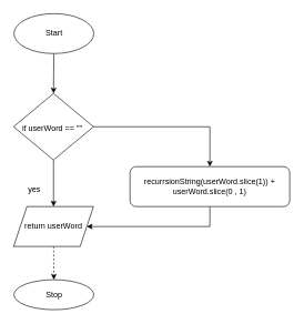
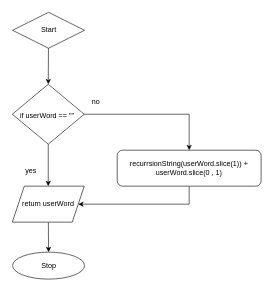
- <mxCell id="3" value="Start" style="ellipse;whiteSpace=wrap;html=1;" parent="1" vertex="1"><mxGeometry x="20.5" y="20" width="120" height="60" as="geometry" /></mxCell>
+ <mxCell id="3" value="Start" style="rhombus;whiteSpace=wrap;html=1;" parent="1" vertex="1"><mxGeometry x="20.5" y="20" width="120" height="60" as="geometry" /></mxCell>
+ <mxCell id="8" value="no" style="text;html=1;align=center;verticalAlign=middle;resizable=0;points=[];autosize=1;strokeColor=none;fillColor=none;fontSize=12;" parent="1" vertex="1"><mxGeometry x="144.39" y="160" width="30" height="20" as="geometry" /></mxCell>
- <mxCell id="10" style="edgeStyle=none;html=1;entryX=0.5;entryY=0;entryDx=0;entryDy=0;dashed=1;" edge="1" parent="1" source="11" target="4"><mxGeometry relative="1" as="geometry" /></mxCell>
+ <mxCell id="10" style="edgeStyle=none;html=1;entryX=0.5;entryY=0;entryDx=0;entryDy=0;" edge="1" parent="1" source="11" target="4"><mxGeometry relative="1" as="geometry" /></mxCell>
